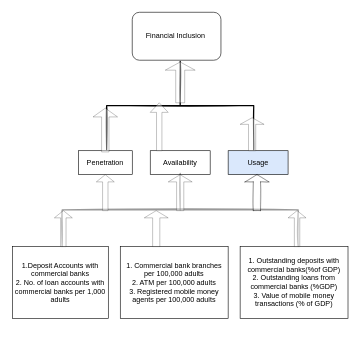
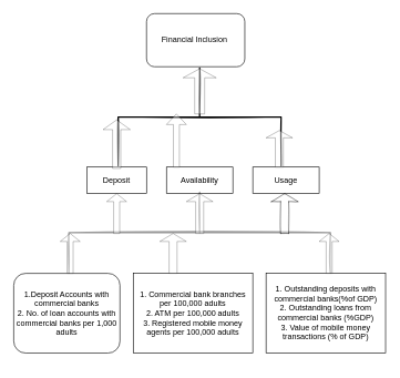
- <mxCell id="3" value="Penetration" style="rounded=0;whiteSpace=wrap;html=1;" parent="1" vertex="1"><mxGeometry x="130" y="251" width="90" height="40" as="geometry" /></mxCell>
+ <mxCell id="3" value="Deposit" style="rounded=0;whiteSpace=wrap;html=1;" parent="1" vertex="1"><mxGeometry x="130" y="251" width="90" height="40" as="geometry" /></mxCell>
- <mxCell id="5" value="Usage" style="rounded=0;whiteSpace=wrap;html=1;fillColor=#dae8fc;" parent="1" vertex="1"><mxGeometry x="380" y="251" width="100" height="40" as="geometry" /></mxCell>
+ <mxCell id="5" value="Usage" style="rounded=0;whiteSpace=wrap;html=1;" parent="1" vertex="1"><mxGeometry x="380" y="251" width="100" height="40" as="geometry" /></mxCell>
- <mxCell id="6" value="&lt;span&gt;1.Deposit Accounts with commercial banks&lt;/span&gt;&lt;br&gt;&lt;span&gt;2. No. of loan accounts with commercial banks per 1,000 adults&lt;/span&gt;" style="rounded=0;whiteSpace=wrap;html=1;" parent="1" vertex="1"><mxGeometry x="20" y="411" width="160" height="120" as="geometry" /></mxCell>
+ <mxCell id="6" value="&lt;span&gt;1.Deposit Accounts with commercial banks&lt;/span&gt;&lt;br&gt;&lt;span&gt;2. No. of loan accounts with commercial banks per 1,000 adults&lt;/span&gt;" style="whiteSpace=wrap;html=1;rounded=1;" parent="1" vertex="1"><mxGeometry x="20" y="411" width="160" height="120" as="geometry" /></mxCell>
